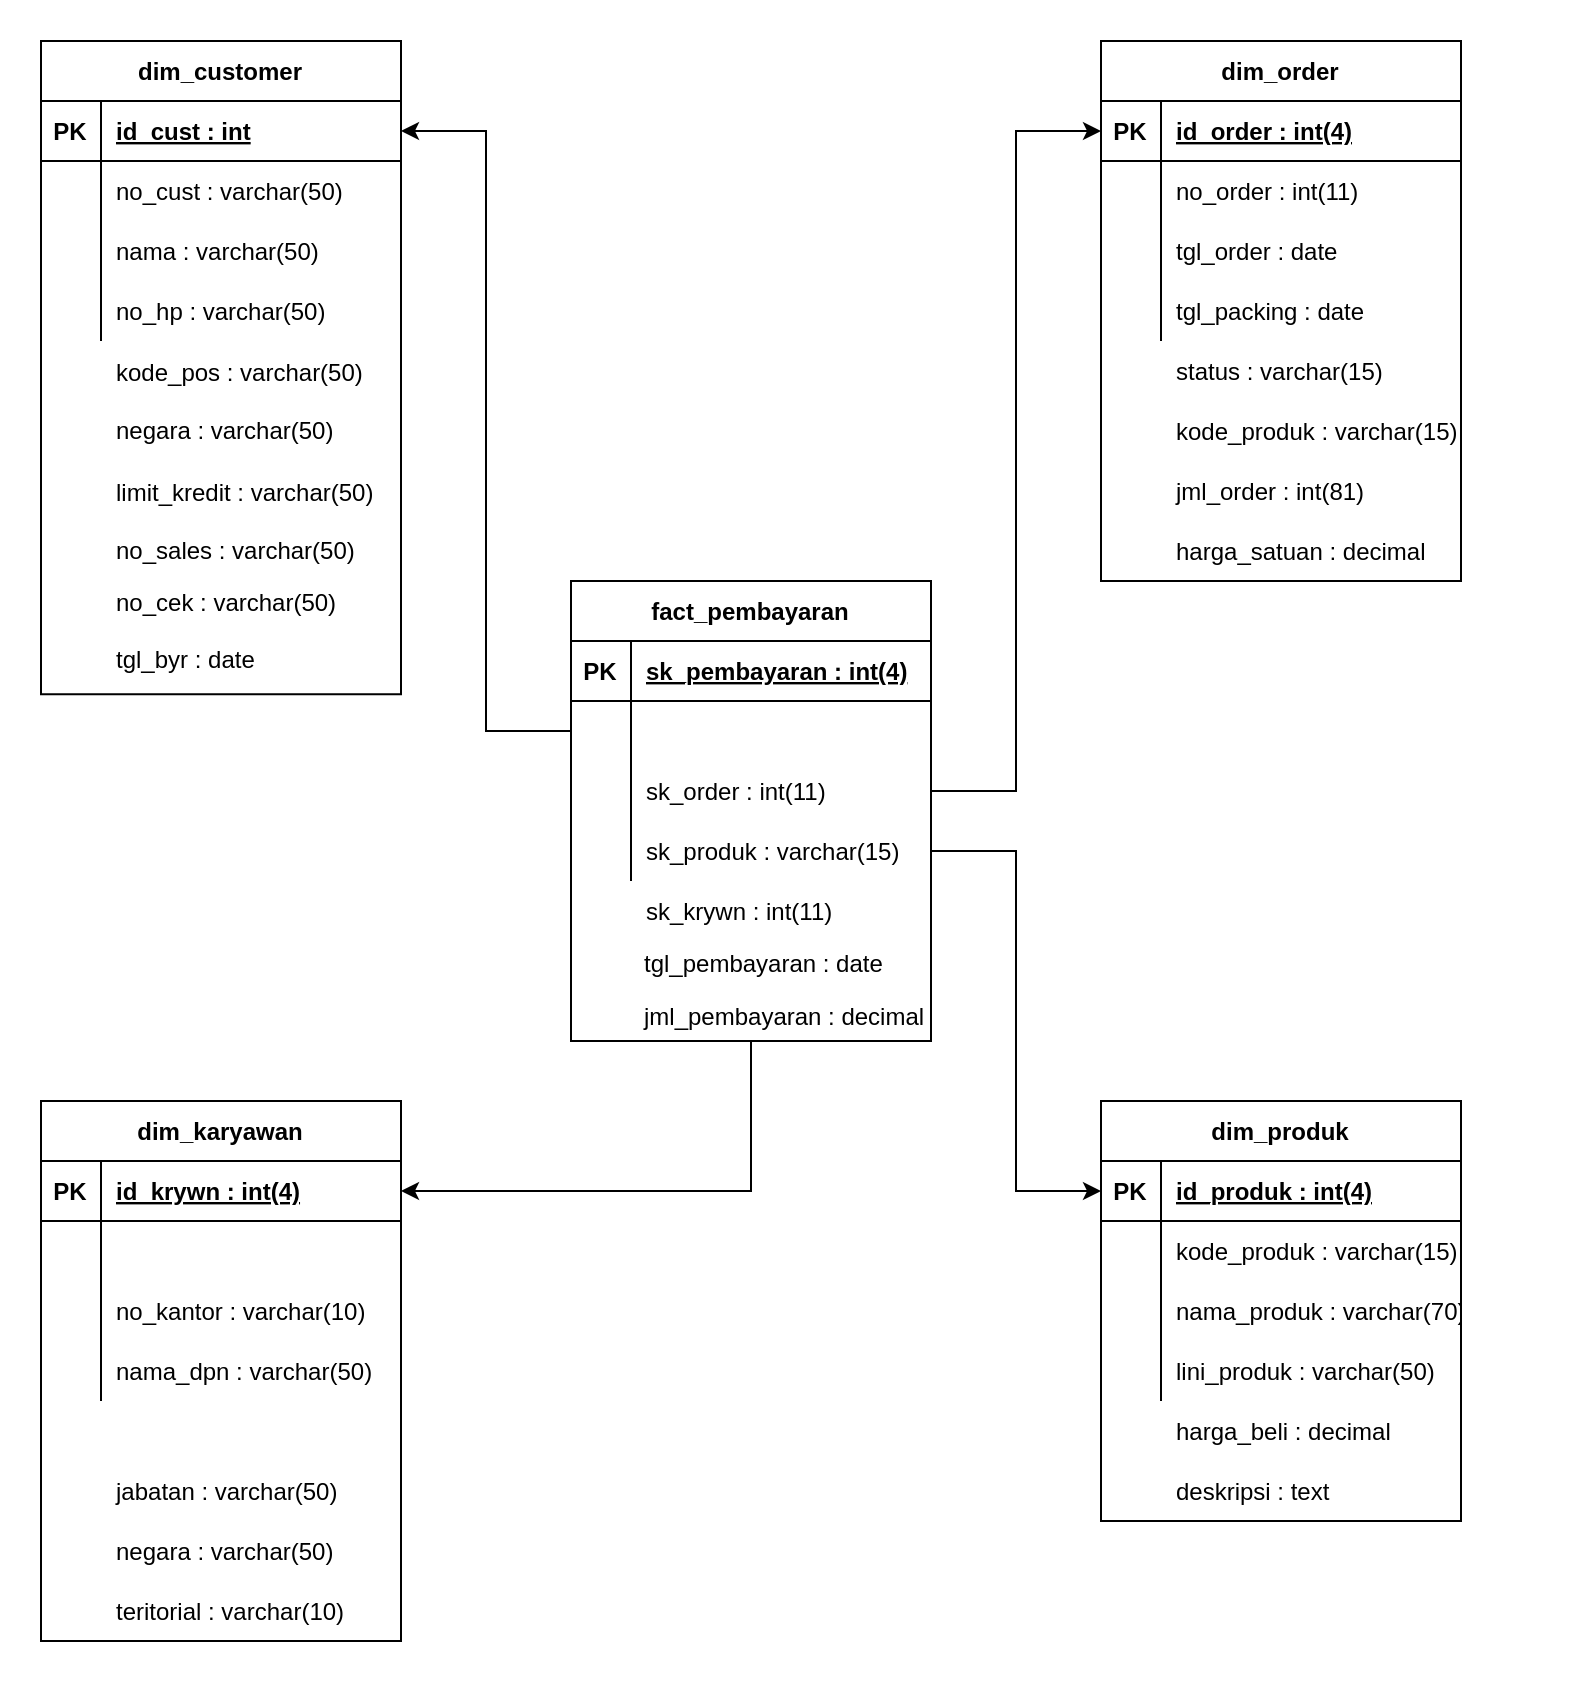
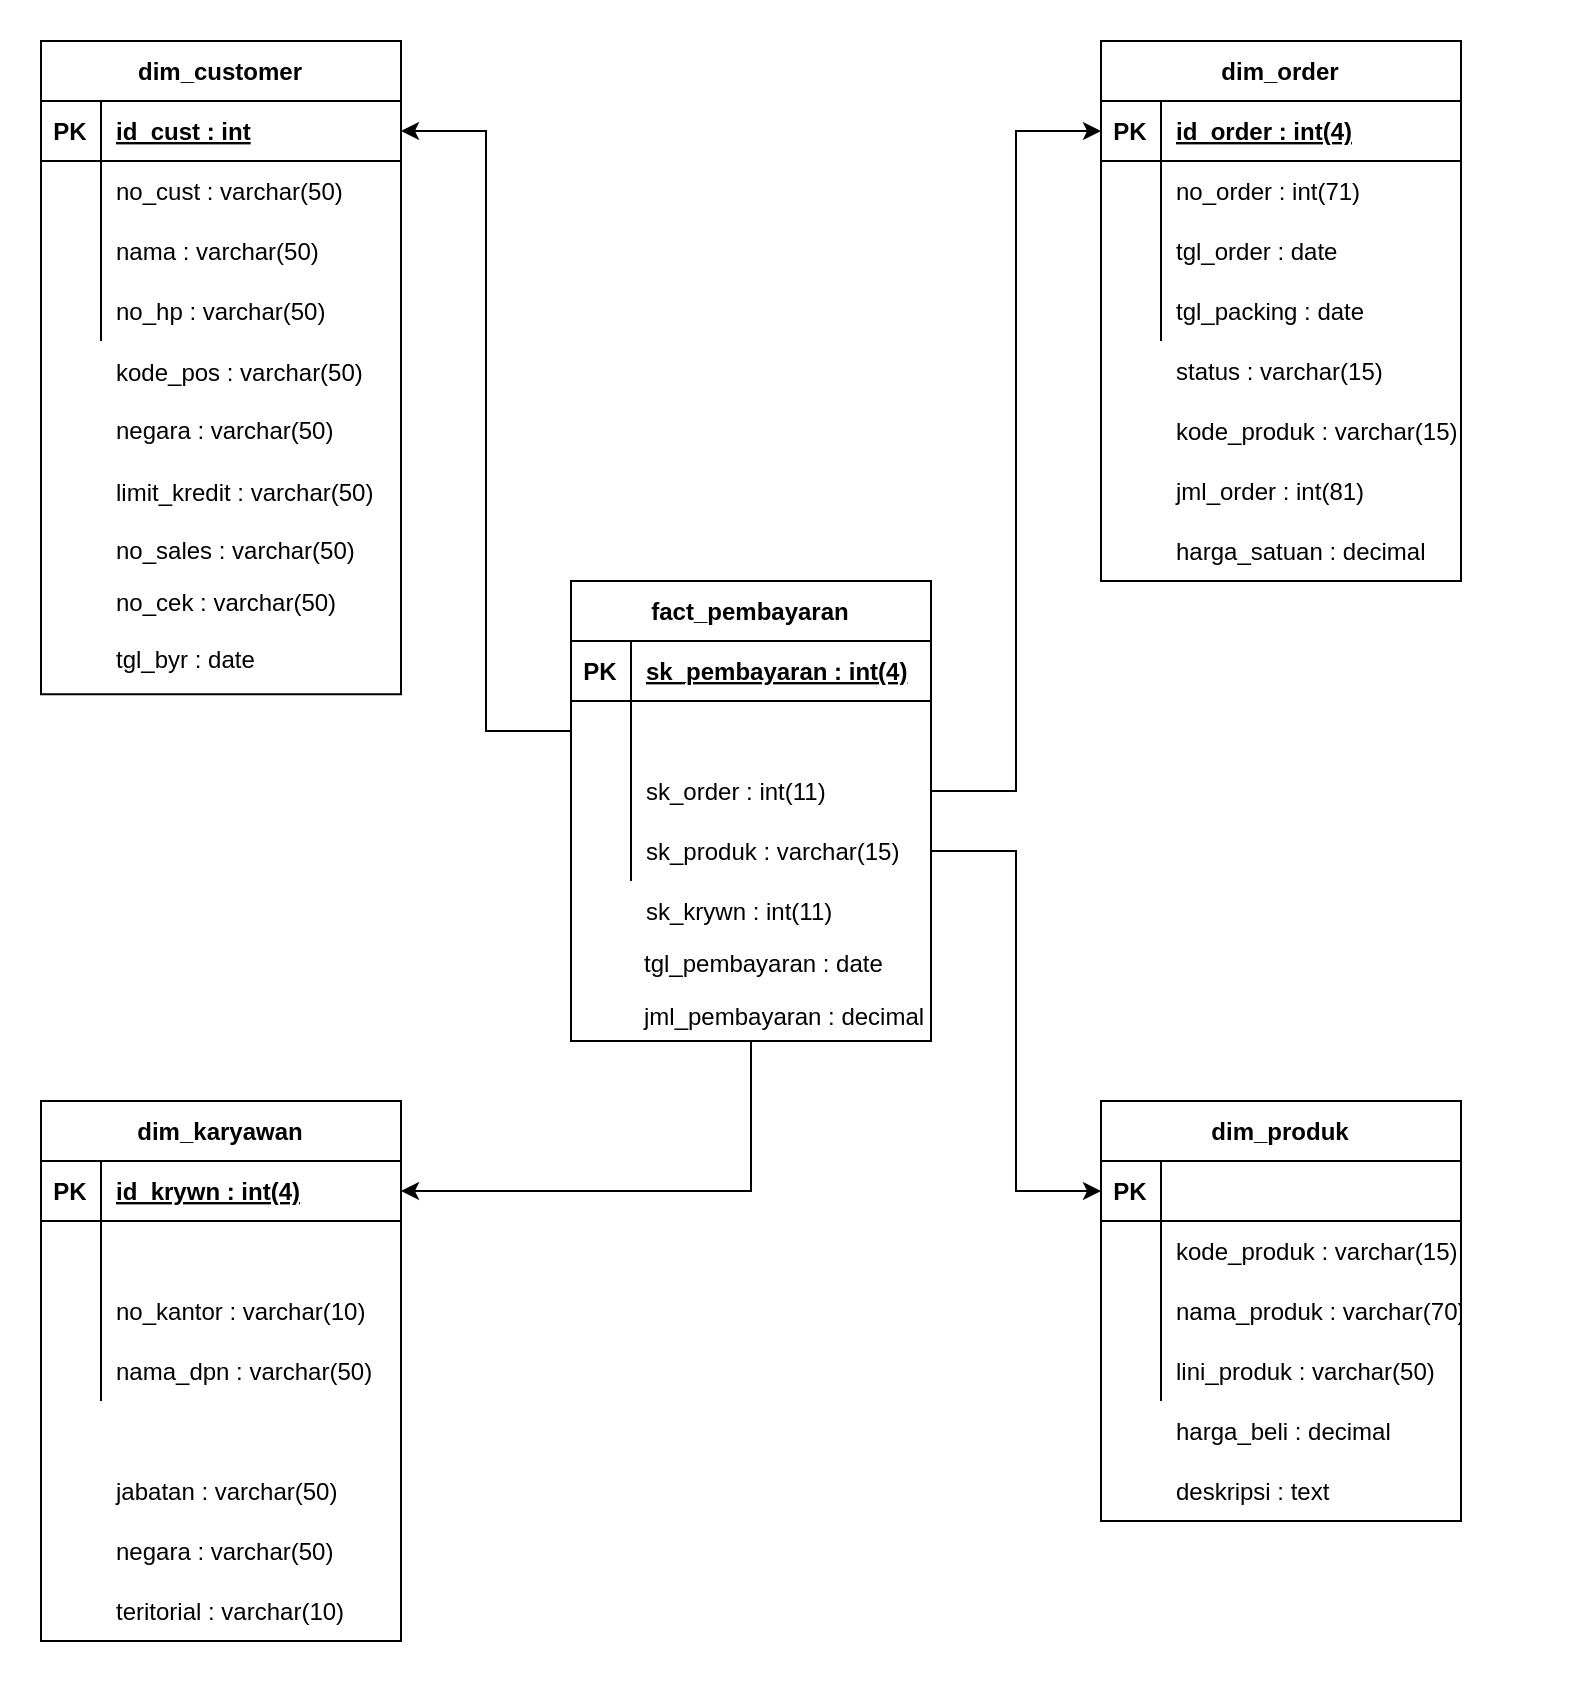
- <mxCell id="54" value="no_order : int(11)" style="shape=partialRectangle;connectable=0;fillColor=none;top=0;left=0;bottom=0;right=0;align=left;spacingLeft=6;overflow=hidden;" parent="52" vertex="1"><mxGeometry x="30" width="150" height="30" as="geometry"><mxRectangle width="150" height="30" as="alternateBounds" /></mxGeometry></mxCell>
+ <mxCell id="54" value="no_order : int(71)" style="shape=partialRectangle;connectable=0;fillColor=none;top=0;left=0;bottom=0;right=0;align=left;spacingLeft=6;overflow=hidden;" parent="52" vertex="1"><mxGeometry x="30" width="150" height="30" as="geometry"><mxRectangle width="150" height="30" as="alternateBounds" /></mxGeometry></mxCell>
- <mxCell id="77" value="id_produk : int(4)" style="shape=partialRectangle;connectable=0;fillColor=none;top=0;left=0;bottom=0;right=0;align=left;spacingLeft=6;fontStyle=5;overflow=hidden;" parent="75" vertex="1"><mxGeometry x="30" width="150" height="30" as="geometry"><mxRectangle width="150" height="30" as="alternateBounds" /></mxGeometry></mxCell>
